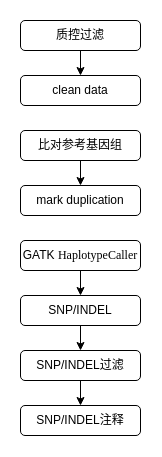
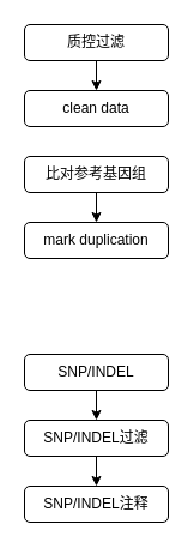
- <mxCell id="9" value="&lt;font style=&quot;font-size: 12px&quot;&gt;GATK&amp;nbsp;&lt;span lang=&quot;EN-US&quot; style=&quot;font-family: &amp;#34;times new roman&amp;#34; , serif&quot;&gt;HaplotypeCaller&lt;/span&gt;&lt;/font&gt;" style="rounded=1;whiteSpace=wrap;html=1;direction=west;" vertex="1" parent="1"><mxGeometry x="20" y="240" width="120" height="30" as="geometry" /></mxCell>
- <mxCell id="8" value="" style="edgeStyle=orthogonalEdgeStyle;rounded=0;orthogonalLoop=1;jettySize=auto;html=1;" edge="1" parent="1" source="9" target="11"><mxGeometry relative="1" as="geometry" /></mxCell>
